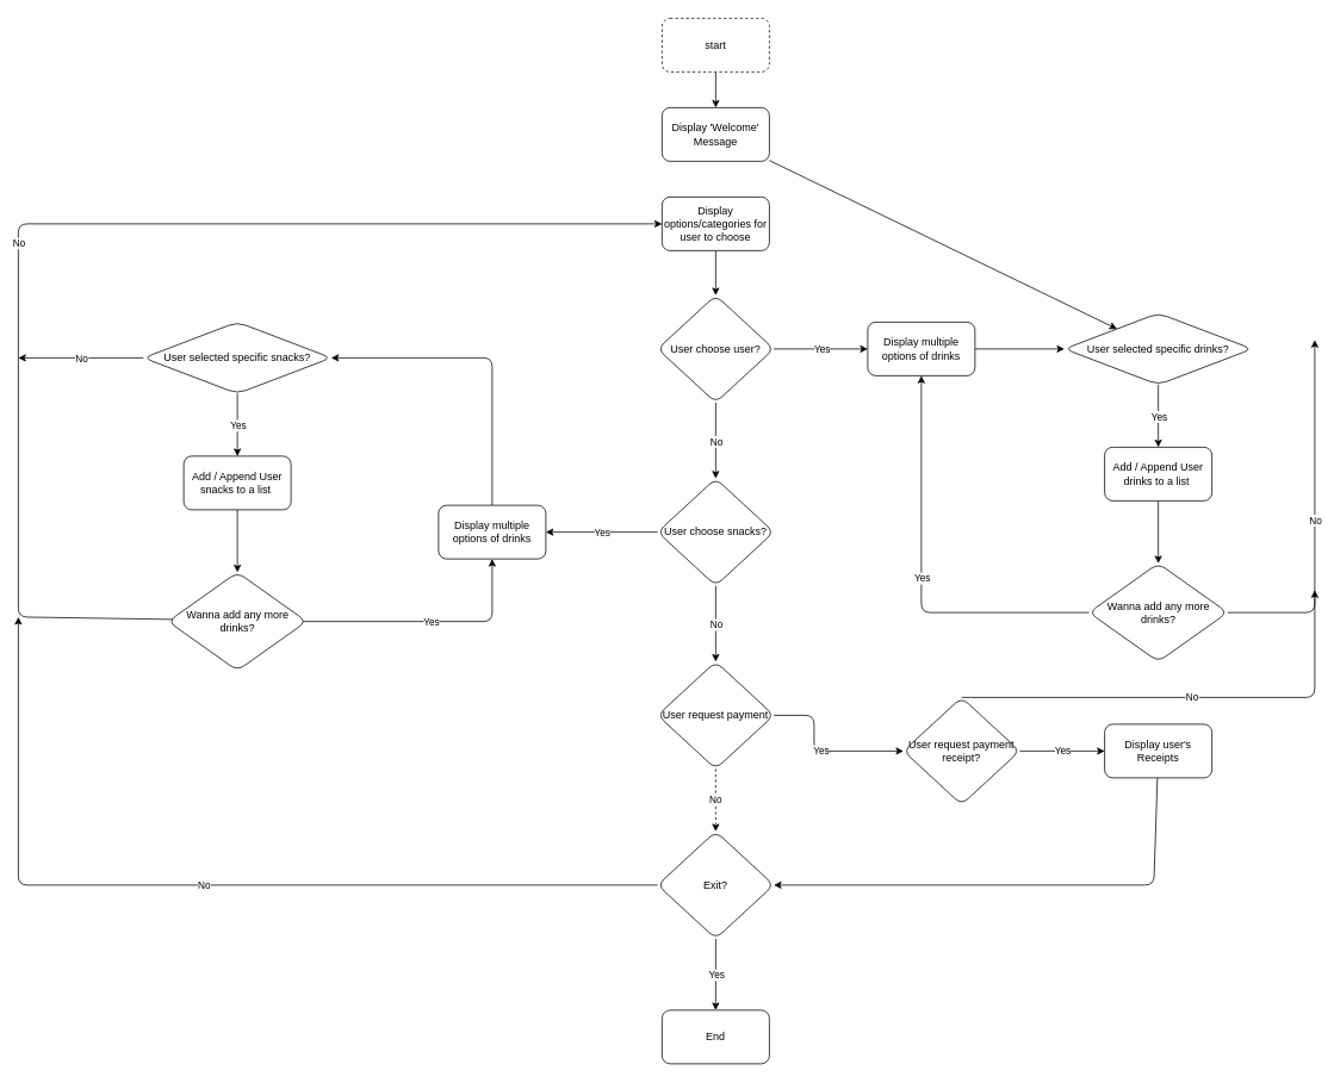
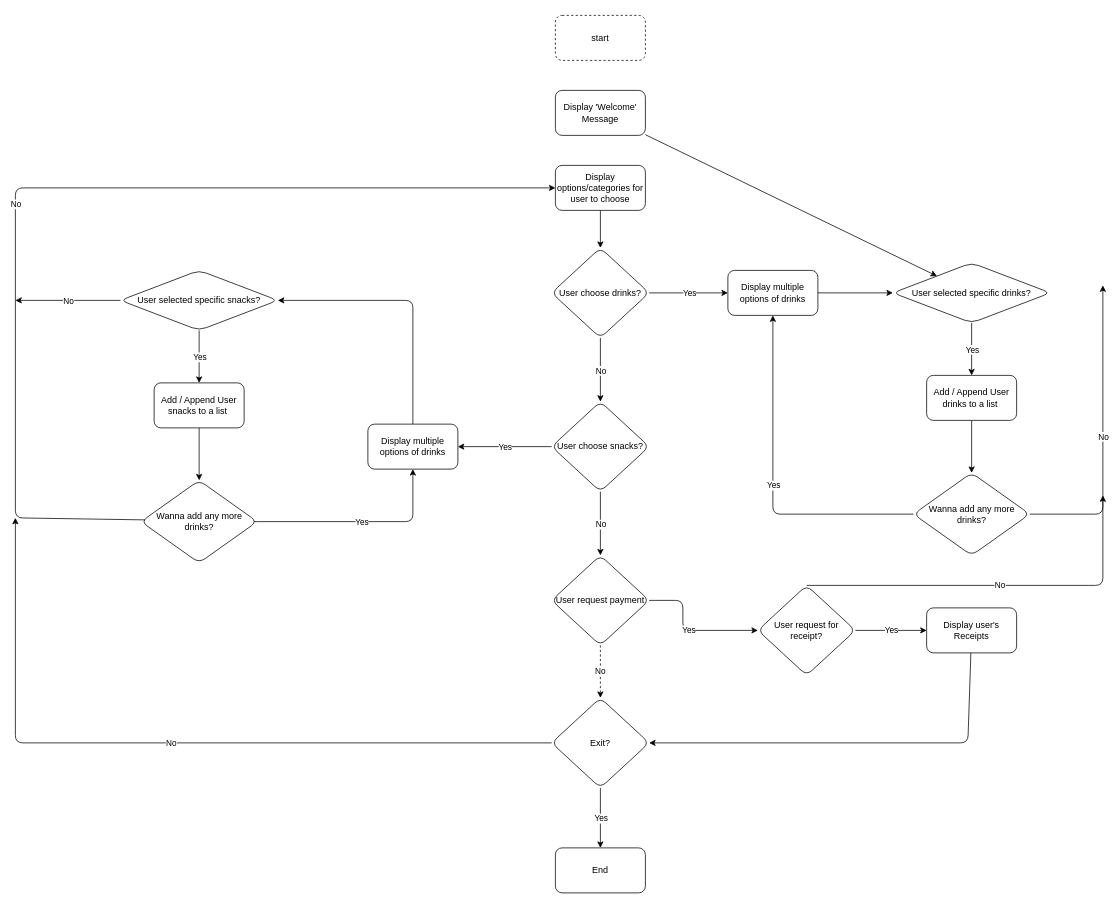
- <mxCell id="2" value="" style="edgeStyle=none;html=1;" parent="1" source="3" target="5" edge="1"><mxGeometry relative="1" as="geometry" /></mxCell>
- <mxCell id="8" value="User choose user?" style="rhombus;whiteSpace=wrap;html=1;rounded=1;" parent="1" vertex="1"><mxGeometry x="735" y="330" width="130" height="120" as="geometry" /></mxCell>
+ <mxCell id="8" value="User choose drinks?" style="rhombus;whiteSpace=wrap;html=1;rounded=1;" parent="1" vertex="1"><mxGeometry x="735" y="330" width="130" height="120" as="geometry" /></mxCell>
- <mxCell id="53" value="User request payment receipt?" style="rhombus;whiteSpace=wrap;html=1;rounded=1;" vertex="1" parent="1"><mxGeometry x="1010" y="780" width="130" height="120" as="geometry" /></mxCell>
+ <mxCell id="53" value="User request for receipt?" style="rhombus;whiteSpace=wrap;html=1;rounded=1;" vertex="1" parent="1"><mxGeometry x="1010" y="780" width="130" height="120" as="geometry" /></mxCell>
